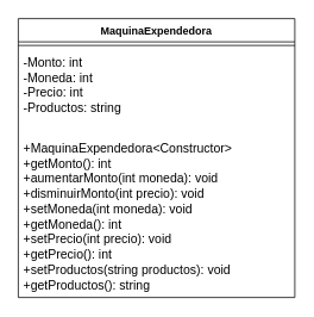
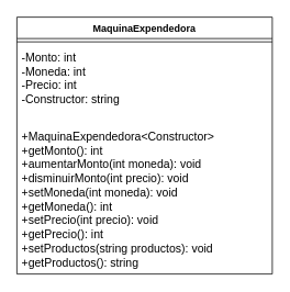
- <mxCell id="4" value="-Monto: int&#10;-Moneda: int&#10;-Precio: int&#10;-Productos: string" style="text;strokeColor=none;fillColor=none;align=left;verticalAlign=top;spacingLeft=4;spacingRight=4;overflow=hidden;rotatable=0;points=[[0,0.5],[1,0.5]];portConstraint=eastwest;fontSize=14;" vertex="1" parent="2"><mxGeometry y="34" width="310" height="96" as="geometry" /></mxCell>
+ <mxCell id="4" value="-Monto: int&#10;-Moneda: int&#10;-Precio: int&#10;-Constructor: string" style="text;strokeColor=none;fillColor=none;align=left;verticalAlign=top;spacingLeft=4;spacingRight=4;overflow=hidden;rotatable=0;points=[[0,0.5],[1,0.5]];portConstraint=eastwest;fontSize=14;" vertex="1" parent="2"><mxGeometry y="34" width="310" height="96" as="geometry" /></mxCell>
